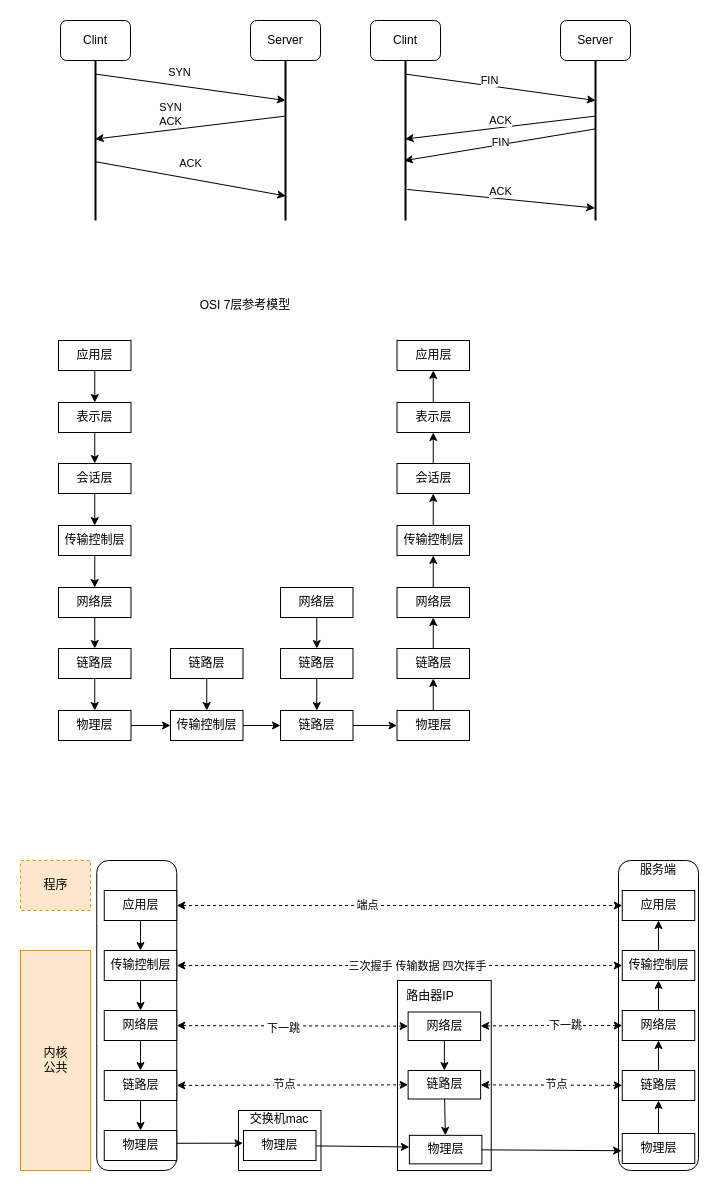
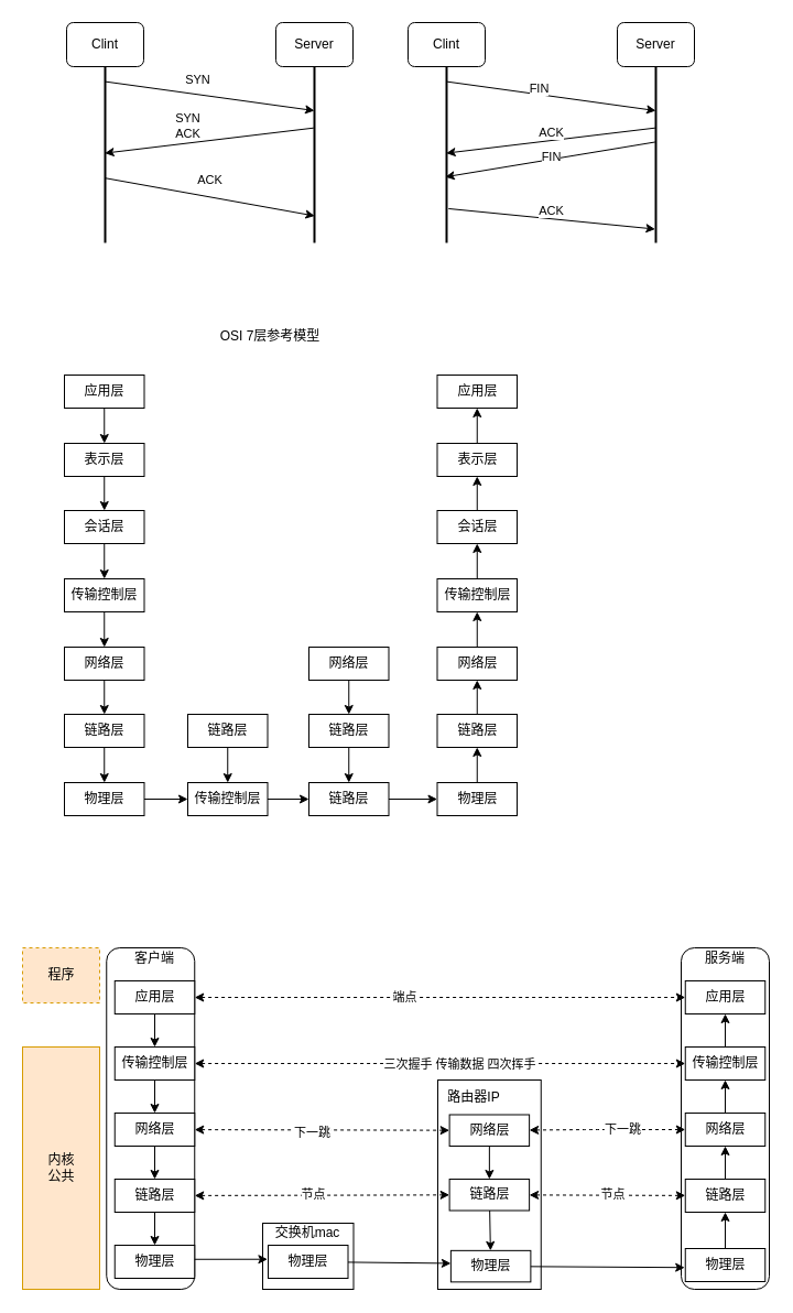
+ <mxCell id="90" value="客户端" style="text;html=1;strokeColor=none;fillColor=none;align=center;verticalAlign=middle;whiteSpace=wrap;rounded=0;" parent="1" vertex="1"><mxGeometry x="120" y="860" width="40" height="20" as="geometry" /></mxCell>
